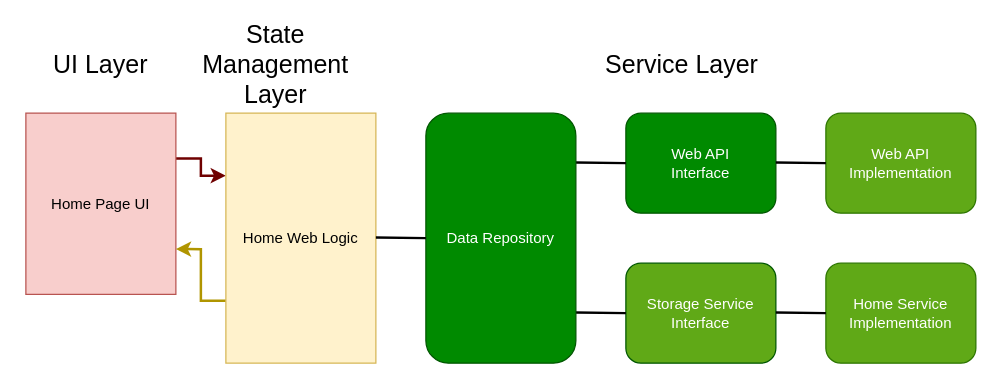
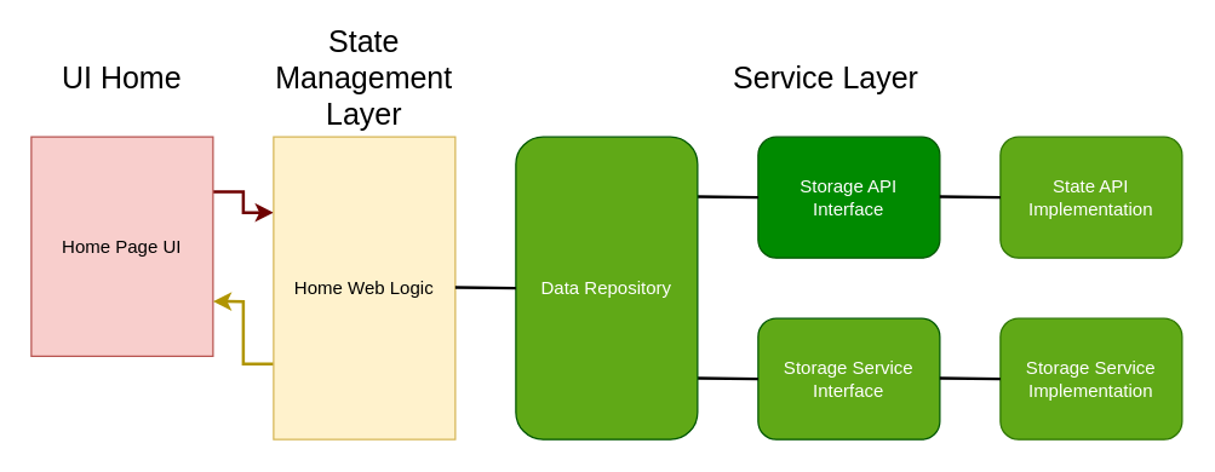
- <mxCell id="14" value="&lt;font style=&quot;font-size: 20px;&quot;&gt;UI Layer&lt;/font&gt;" style="text;html=1;strokeColor=none;fillColor=none;align=center;verticalAlign=middle;whiteSpace=wrap;rounded=0;" vertex="1" parent="1"><mxGeometry x="20" y="20" width="120" height="60" as="geometry" /></mxCell>
+ <mxCell id="14" value="&lt;font style=&quot;font-size: 20px;&quot;&gt;UI Home&lt;/font&gt;" style="text;html=1;strokeColor=none;fillColor=none;align=center;verticalAlign=middle;whiteSpace=wrap;rounded=0;" vertex="1" parent="1"><mxGeometry x="20" y="20" width="120" height="60" as="geometry" /></mxCell>
- <mxCell id="15" value="&lt;font style=&quot;font-size: 20px;&quot;&gt;State Management Layer&lt;/font&gt;" style="text;html=1;strokeColor=none;fillColor=none;align=center;verticalAlign=middle;whiteSpace=wrap;rounded=0;" vertex="1" parent="1"><mxGeometry x="160" y="20" width="120" height="60" as="geometry" /></mxCell>
+ <mxCell id="15" value="&lt;font style=&quot;font-size: 20px;&quot;&gt;State Management Layer&lt;/font&gt;" style="text;html=1;strokeColor=none;fillColor=none;align=center;verticalAlign=middle;whiteSpace=wrap;rounded=0;" vertex="1" parent="1"><mxGeometry x="180" y="20" width="120" height="60" as="geometry" /></mxCell>
- <mxCell id="7" value="&lt;div&gt;Web API&lt;br&gt;&lt;/div&gt;&lt;div&gt;Interface&lt;br&gt;&lt;/div&gt;" style="rounded=1;whiteSpace=wrap;html=1;fillColor=#008a00;fontColor=#ffffff;strokeColor=#005700;" vertex="1" parent="1"><mxGeometry x="500" y="90" width="120" height="80" as="geometry" /></mxCell>
+ <mxCell id="7" value="&lt;div&gt;Storage API&lt;br&gt;&lt;/div&gt;&lt;div&gt;Interface&lt;br&gt;&lt;/div&gt;" style="rounded=1;whiteSpace=wrap;html=1;fillColor=#008a00;fontColor=#ffffff;strokeColor=#005700;" vertex="1" parent="1"><mxGeometry x="500" y="90" width="120" height="80" as="geometry" /></mxCell>
- <mxCell id="9" value="&lt;div&gt;Web API&lt;br&gt;&lt;/div&gt;&lt;div&gt;Implementation&lt;br&gt;&lt;/div&gt;" style="rounded=1;whiteSpace=wrap;html=1;fillColor=#60a917;fontColor=#ffffff;strokeColor=#2D7600;" vertex="1" parent="1"><mxGeometry x="660" y="90" width="120" height="80" as="geometry" /></mxCell>
+ <mxCell id="9" value="&lt;div&gt;State API&lt;br&gt;&lt;/div&gt;&lt;div&gt;Implementation&lt;br&gt;&lt;/div&gt;" style="rounded=1;whiteSpace=wrap;html=1;fillColor=#60a917;fontColor=#ffffff;strokeColor=#2D7600;" vertex="1" parent="1"><mxGeometry x="660" y="90" width="120" height="80" as="geometry" /></mxCell>
- <mxCell id="17" value="&lt;div&gt;Data Repository&lt;br&gt;&lt;/div&gt;" style="rounded=1;whiteSpace=wrap;html=1;fillColor=#008a00;fontColor=#ffffff;strokeColor=#005700;" vertex="1" parent="1"><mxGeometry x="340" y="90" width="120" height="200" as="geometry" /></mxCell>
+ <mxCell id="17" value="&lt;div&gt;Data Repository&lt;br&gt;&lt;/div&gt;" style="rounded=1;whiteSpace=wrap;html=1;fillColor=#60a917;fontColor=#ffffff;strokeColor=#005700;" vertex="1" parent="1"><mxGeometry x="340" y="90" width="120" height="200" as="geometry" /></mxCell>
- <mxCell id="8" value="&lt;div&gt;Home Service&lt;/div&gt;&lt;div&gt;Implementation&lt;br&gt;&lt;/div&gt;" style="rounded=1;whiteSpace=wrap;html=1;fillColor=#60a917;fontColor=#ffffff;strokeColor=#2D7600;" vertex="1" parent="1"><mxGeometry x="660" y="210" width="120" height="80" as="geometry" /></mxCell>
+ <mxCell id="8" value="&lt;div&gt;Storage Service&lt;/div&gt;&lt;div&gt;Implementation&lt;br&gt;&lt;/div&gt;" style="rounded=1;whiteSpace=wrap;html=1;fillColor=#60a917;fontColor=#ffffff;strokeColor=#2D7600;" vertex="1" parent="1"><mxGeometry x="660" y="210" width="120" height="80" as="geometry" /></mxCell>
